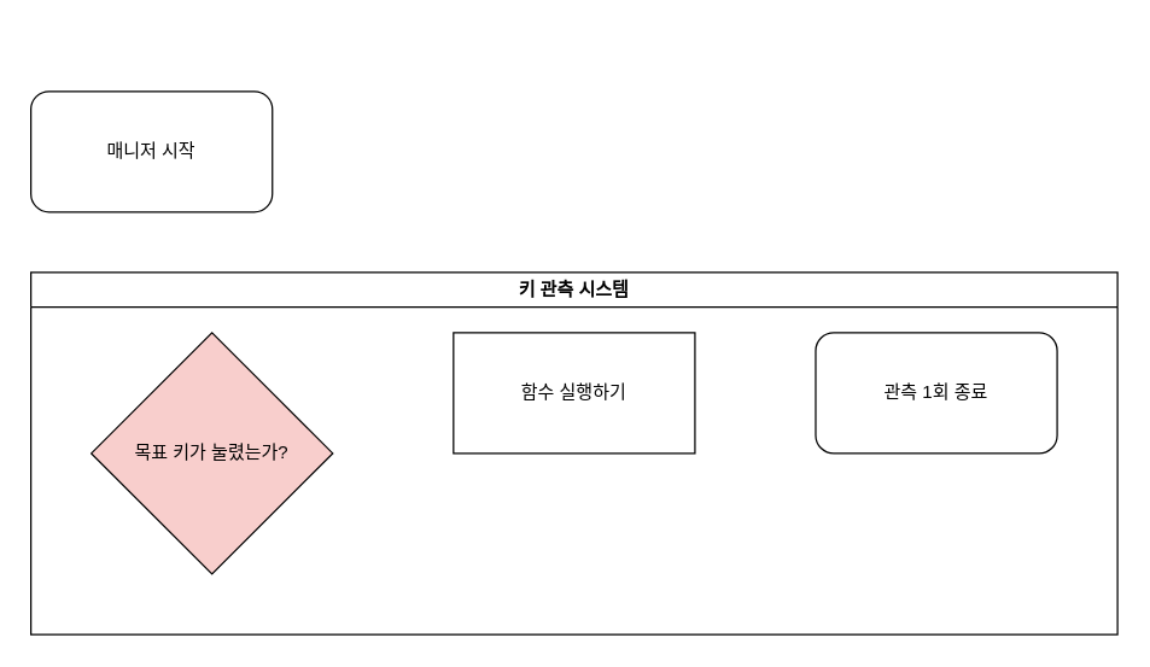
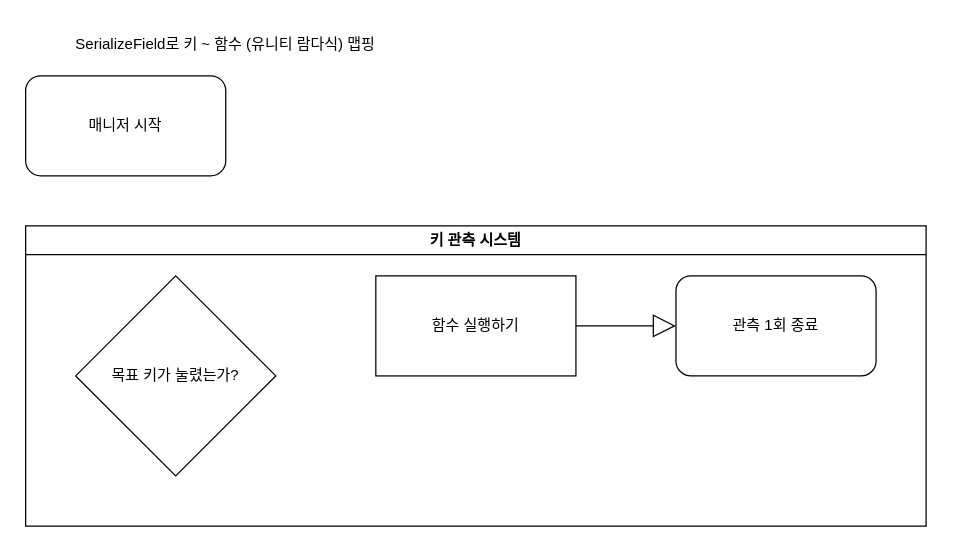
+ <mxCell id="2" value="SerializeField로 키 ~ 함수 (유니티 람다식) 맵핑" style="text;html=1;strokeColor=none;fillColor=none;align=center;verticalAlign=middle;whiteSpace=wrap;rounded=0;" vertex="1" parent="1"><mxGeometry x="20" y="20" width="320" height="30" as="geometry" /></mxCell>
+ <mxCell id="6" style="edgeStyle=orthogonalEdgeStyle;rounded=0;orthogonalLoop=1;jettySize=auto;html=1;endArrow=block;endFill=0;endSize=16;" edge="1" parent="4" source="7" target="8"><mxGeometry relative="1" as="geometry" /></mxCell>
- <mxCell id="5" value="목표 키가 눌렸는가?" style="rhombus;whiteSpace=wrap;html=1;fillColor=#f8cecc;" vertex="1" parent="4"><mxGeometry x="40" y="40" width="160" height="160" as="geometry" /></mxCell>
+ <mxCell id="5" value="목표 키가 눌렸는가?" style="rhombus;whiteSpace=wrap;html=1;" vertex="1" parent="4"><mxGeometry x="40" y="40" width="160" height="160" as="geometry" /></mxCell>
